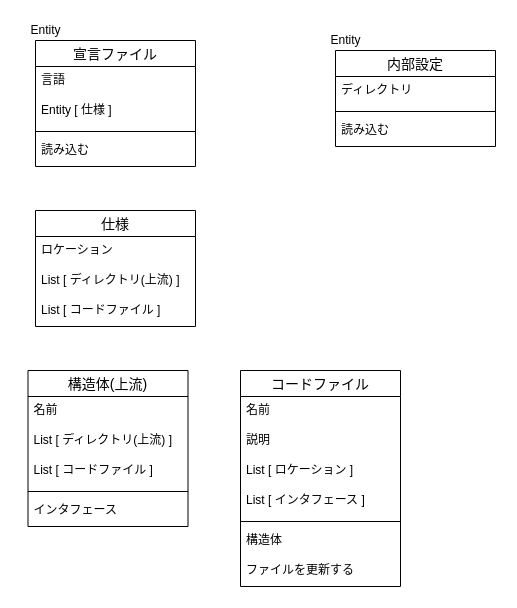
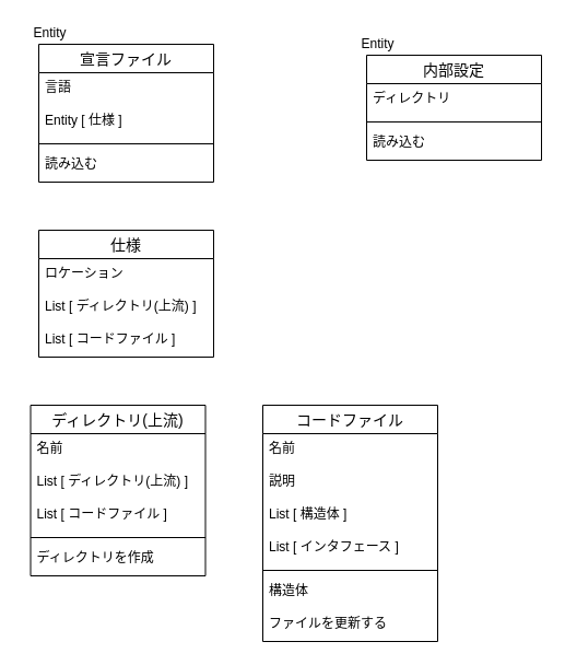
- <mxCell id="19" value="構造体(上流)" style="swimlane;fontStyle=0;childLayout=stackLayout;horizontal=1;startSize=26;horizontalStack=0;resizeParent=1;resizeParentMax=0;resizeLast=0;collapsible=1;marginBottom=0;align=center;fontSize=14;" vertex="1" parent="1"><mxGeometry x="27.5" y="370" width="160" height="156" as="geometry" /></mxCell>
+ <mxCell id="19" value="ディレクトリ(上流)" style="swimlane;fontStyle=0;childLayout=stackLayout;horizontal=1;startSize=26;horizontalStack=0;resizeParent=1;resizeParentMax=0;resizeLast=0;collapsible=1;marginBottom=0;align=center;fontSize=14;" vertex="1" parent="1"><mxGeometry x="27.5" y="370" width="160" height="156" as="geometry" /></mxCell>
- <mxCell id="28" value="List [ ロケーション ]" style="text;strokeColor=none;fillColor=none;spacingLeft=4;spacingRight=4;overflow=hidden;rotatable=0;points=[[0,0.5],[1,0.5]];portConstraint=eastwest;fontSize=12;" vertex="1" parent="25"><mxGeometry y="86" width="160" height="30" as="geometry" /></mxCell>
+ <mxCell id="28" value="List [ 構造体 ]" style="text;strokeColor=none;fillColor=none;spacingLeft=4;spacingRight=4;overflow=hidden;rotatable=0;points=[[0,0.5],[1,0.5]];portConstraint=eastwest;fontSize=12;" vertex="1" parent="25"><mxGeometry y="86" width="160" height="30" as="geometry" /></mxCell>
- <mxCell id="24" value="インタフェース" style="text;strokeColor=none;fillColor=none;spacingLeft=4;spacingRight=4;overflow=hidden;rotatable=0;points=[[0,0.5],[1,0.5]];portConstraint=eastwest;fontSize=12;" vertex="1" parent="19"><mxGeometry y="126" width="160" height="30" as="geometry" /></mxCell>
+ <mxCell id="24" value="ディレクトリを作成" style="text;strokeColor=none;fillColor=none;spacingLeft=4;spacingRight=4;overflow=hidden;rotatable=0;points=[[0,0.5],[1,0.5]];portConstraint=eastwest;fontSize=12;" vertex="1" parent="19"><mxGeometry y="126" width="160" height="30" as="geometry" /></mxCell>
